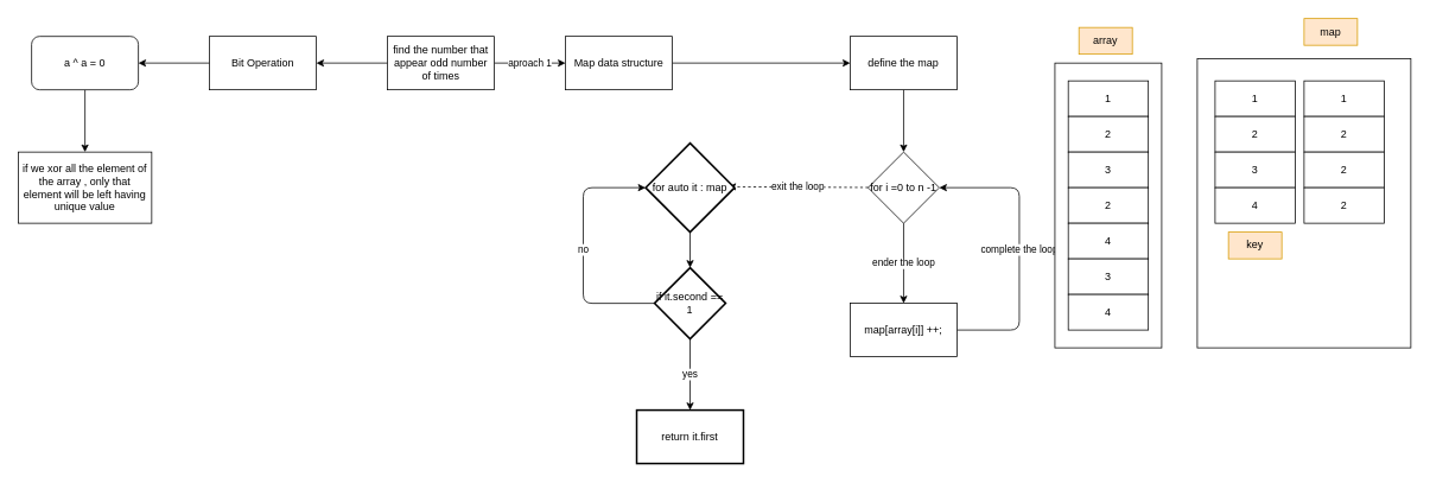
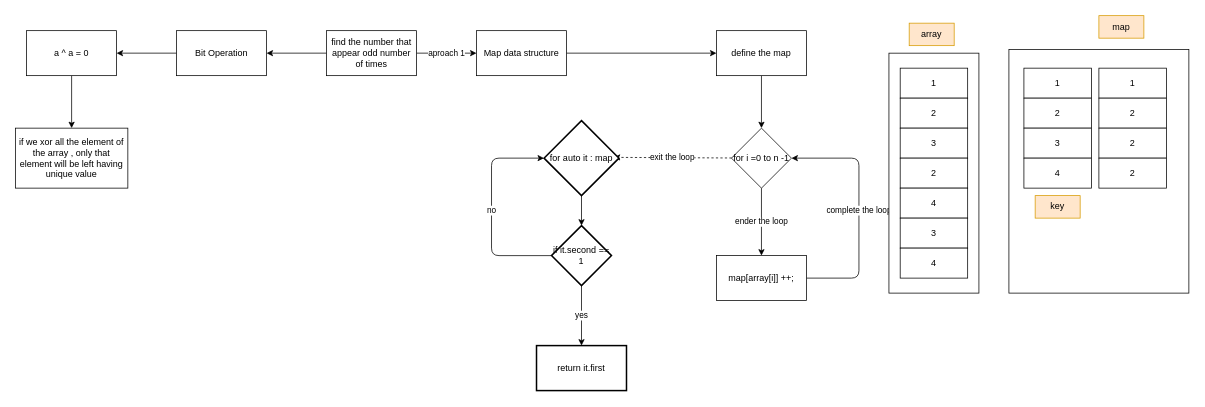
- <mxCell id="43" value="a ^ a = 0" style="whiteSpace=wrap;html=1;rounded=1;" vertex="1" parent="1"><mxGeometry x="35" y="40" width="120" height="60" as="geometry" /></mxCell>
+ <mxCell id="43" value="a ^ a = 0" style="whiteSpace=wrap;html=1;" vertex="1" parent="1"><mxGeometry x="35" y="40" width="120" height="60" as="geometry" /></mxCell>
